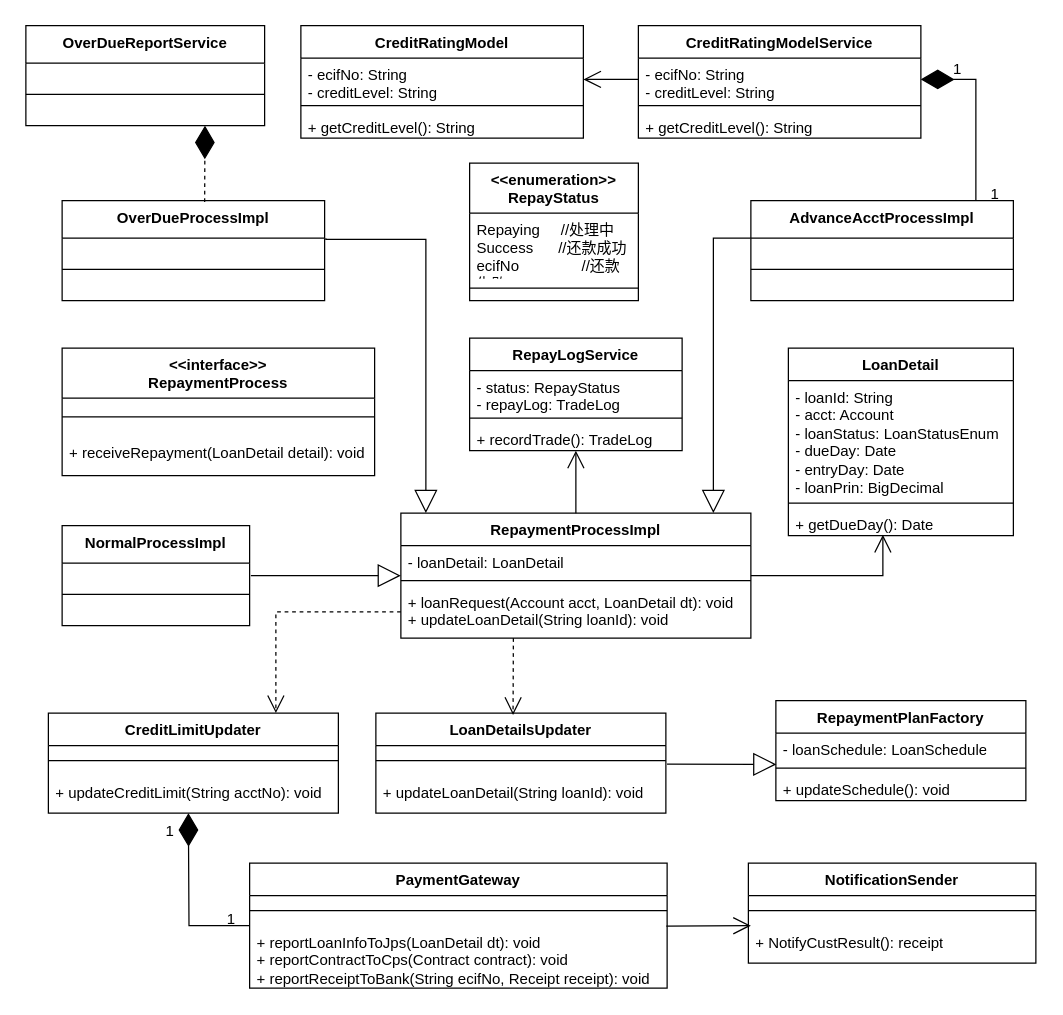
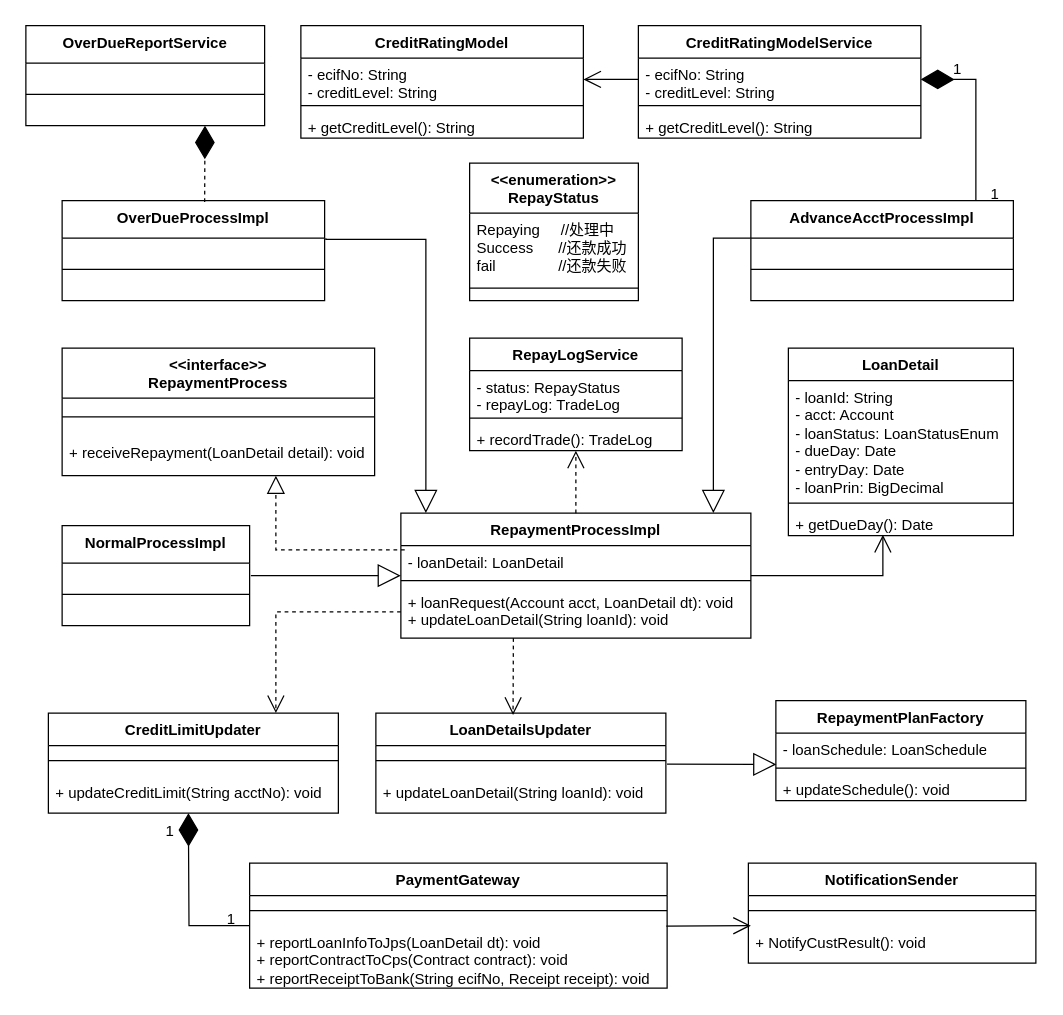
- <mxCell id="68" value="Repaying&amp;nbsp; &amp;nbsp; &amp;nbsp;//处理中&lt;br&gt;Success&amp;nbsp; &amp;nbsp; &amp;nbsp; //还款成功&lt;br&gt;ecifNo&amp;nbsp; &amp;nbsp; &amp;nbsp; &amp;nbsp; &amp;nbsp; &amp;nbsp; &amp;nbsp; &amp;nbsp;//还款失败" style="text;strokeColor=none;fillColor=none;align=left;verticalAlign=top;spacingLeft=4;spacingRight=4;overflow=hidden;rotatable=0;points=[[0,0.5],[1,0.5]];portConstraint=eastwest;whiteSpace=wrap;html=1;" parent="67" vertex="1"><mxGeometry y="40" width="135" height="50" as="geometry" /></mxCell>
+ <mxCell id="68" value="Repaying&amp;nbsp; &amp;nbsp; &amp;nbsp;//处理中&lt;br&gt;Success&amp;nbsp; &amp;nbsp; &amp;nbsp; //还款成功&lt;br&gt;fail&amp;nbsp; &amp;nbsp; &amp;nbsp; &amp;nbsp; &amp;nbsp; &amp;nbsp; &amp;nbsp; &amp;nbsp;//还款失败" style="text;strokeColor=none;fillColor=none;align=left;verticalAlign=top;spacingLeft=4;spacingRight=4;overflow=hidden;rotatable=0;points=[[0,0.5],[1,0.5]];portConstraint=eastwest;whiteSpace=wrap;html=1;" parent="67" vertex="1"><mxGeometry y="40" width="135" height="50" as="geometry" /></mxCell>
- <mxCell id="51" value="" style="endArrow=open;endSize=12;dashed=0;html=1;rounded=0;exitX=0.5;exitY=0;exitDx=0;exitDy=0;" parent="1" source="5" target="50" edge="1"><mxGeometry x="0.009" width="160" relative="1" as="geometry"><mxPoint x="400" y="380" as="sourcePoint" /><mxPoint x="560" y="380" as="targetPoint" /><mxPoint as="offset" /></mxGeometry></mxCell>
+ <mxCell id="51" value="" style="endArrow=open;endSize=12;dashed=1;html=1;rounded=0;exitX=0.5;exitY=0;exitDx=0;exitDy=0;" parent="1" source="5" target="50" edge="1"><mxGeometry x="0.009" width="160" relative="1" as="geometry"><mxPoint x="400" y="380" as="sourcePoint" /><mxPoint x="560" y="380" as="targetPoint" /><mxPoint as="offset" /></mxGeometry></mxCell>
+ <mxCell id="13" value="" style="endArrow=block;dashed=1;endFill=0;endSize=12;html=1;rounded=0;exitX=0.011;exitY=0.144;exitDx=0;exitDy=0;exitPerimeter=0;edgeStyle=orthogonalEdgeStyle;" parent="1" source="6" target="4" edge="1"><mxGeometry width="160" relative="1" as="geometry"><mxPoint x="90" y="410" as="sourcePoint" /><mxPoint x="250" y="410" as="targetPoint" /><Array as="points"><mxPoint x="220" y="440" /></Array></mxGeometry></mxCell>
- <mxCell id="34" value="+ NotifyCustResult(): receipt" style="text;strokeColor=none;fillColor=none;align=left;verticalAlign=top;spacingLeft=4;spacingRight=4;overflow=hidden;rotatable=0;points=[[0,0.5],[1,0.5]];portConstraint=eastwest;whiteSpace=wrap;html=1;" parent="32" vertex="1"><mxGeometry y="50" width="230" height="30" as="geometry" /></mxCell>
+ <mxCell id="34" value="+ NotifyCustResult(): void" style="text;strokeColor=none;fillColor=none;align=left;verticalAlign=top;spacingLeft=4;spacingRight=4;overflow=hidden;rotatable=0;points=[[0,0.5],[1,0.5]];portConstraint=eastwest;whiteSpace=wrap;html=1;" parent="32" vertex="1"><mxGeometry y="50" width="230" height="30" as="geometry" /></mxCell>
